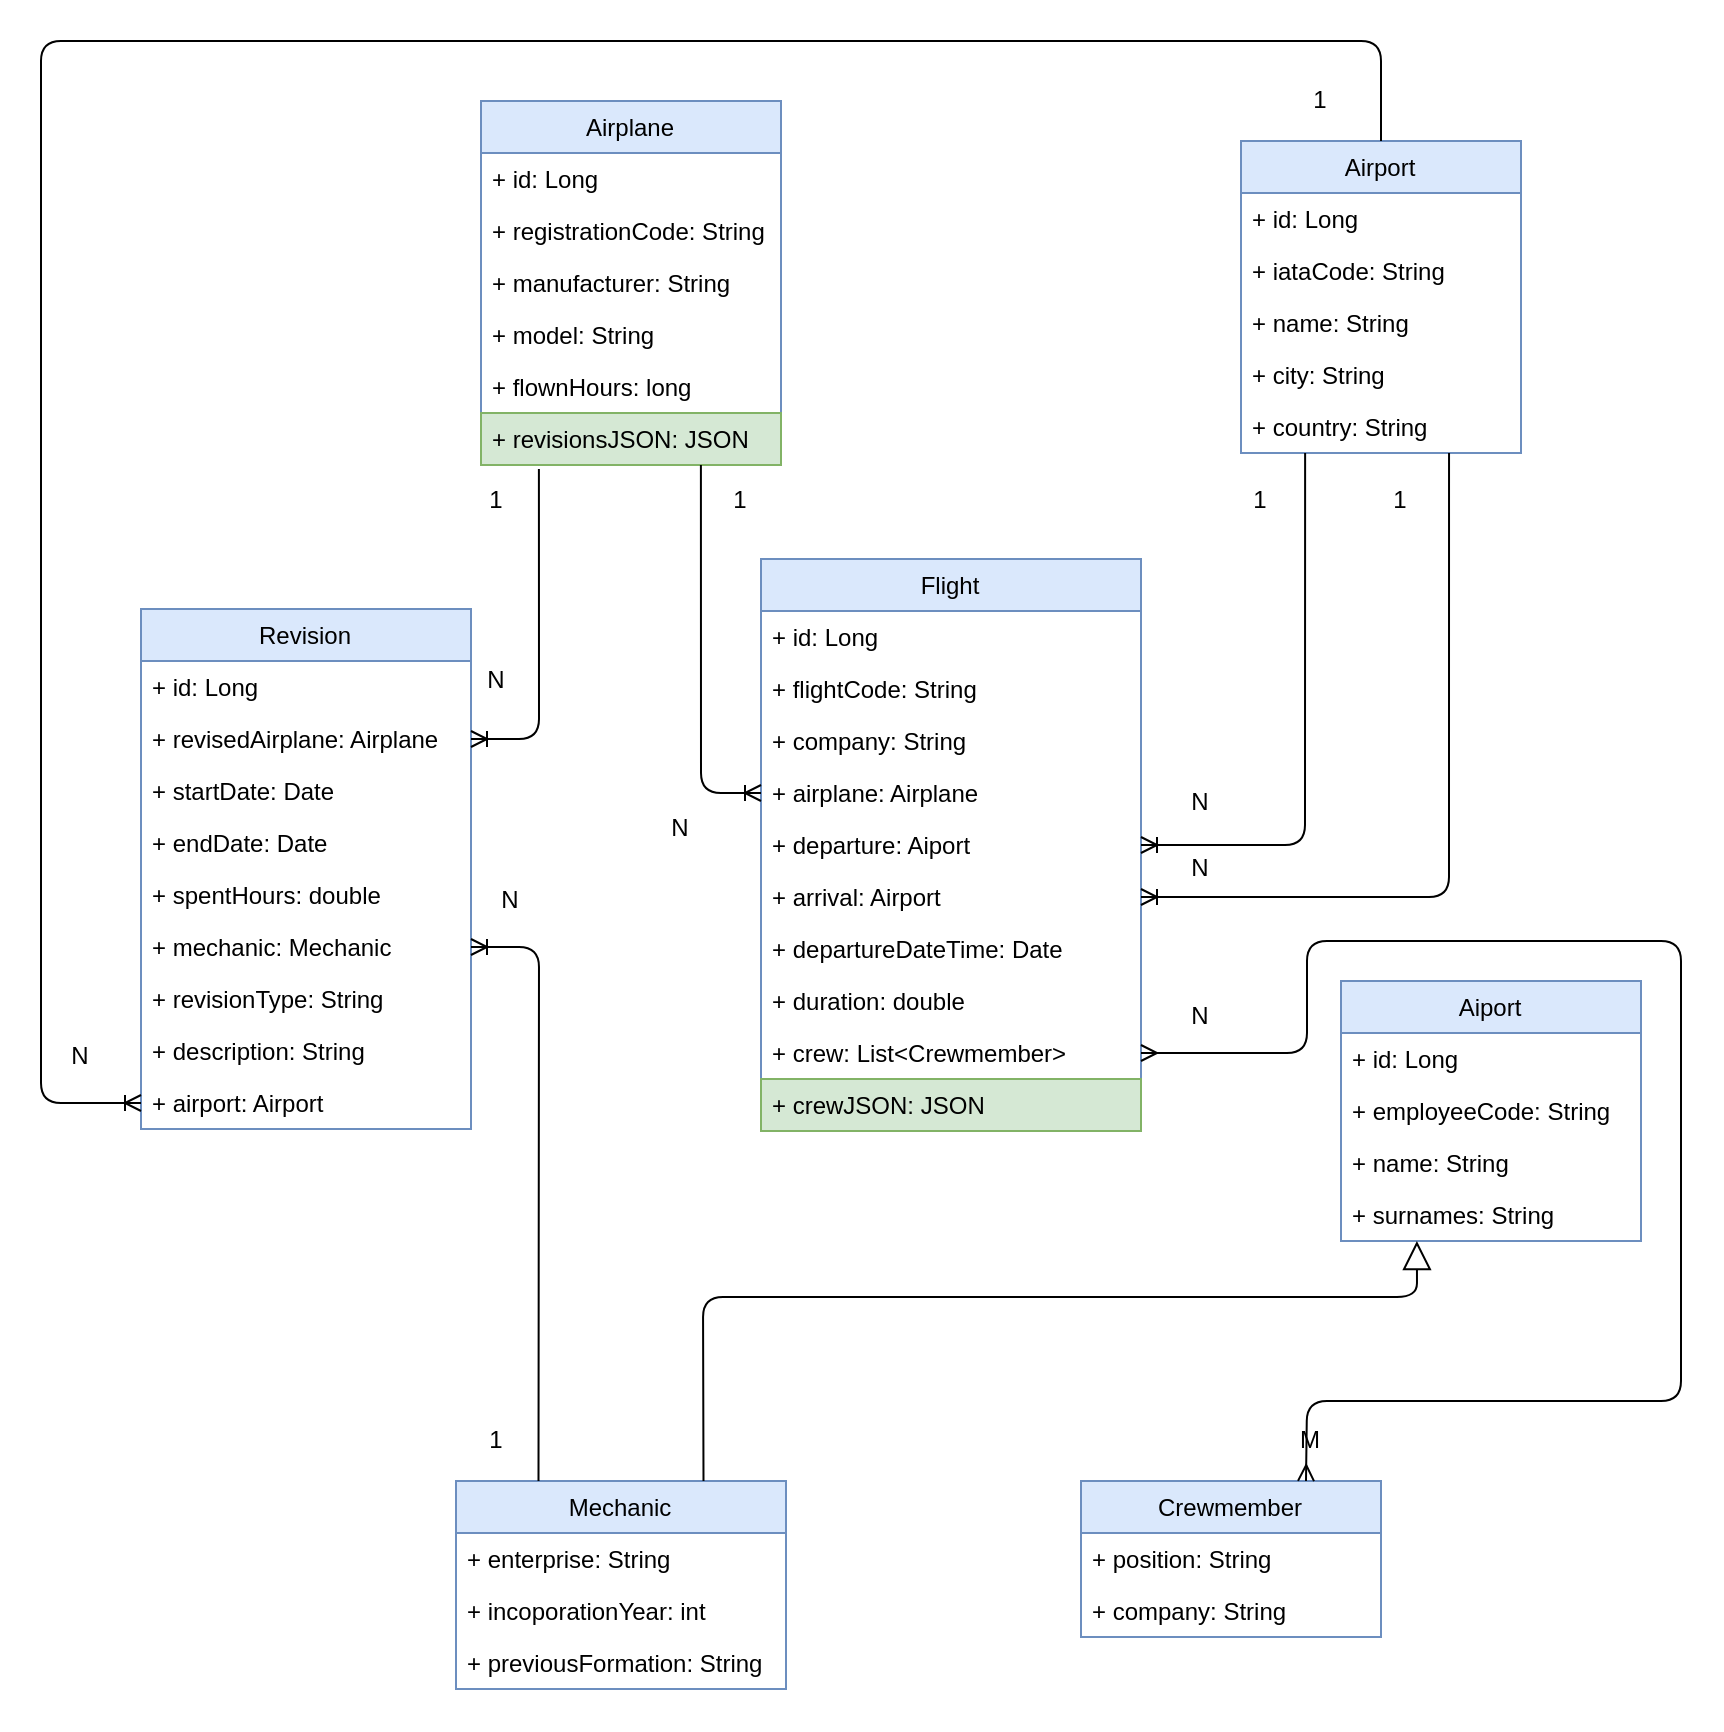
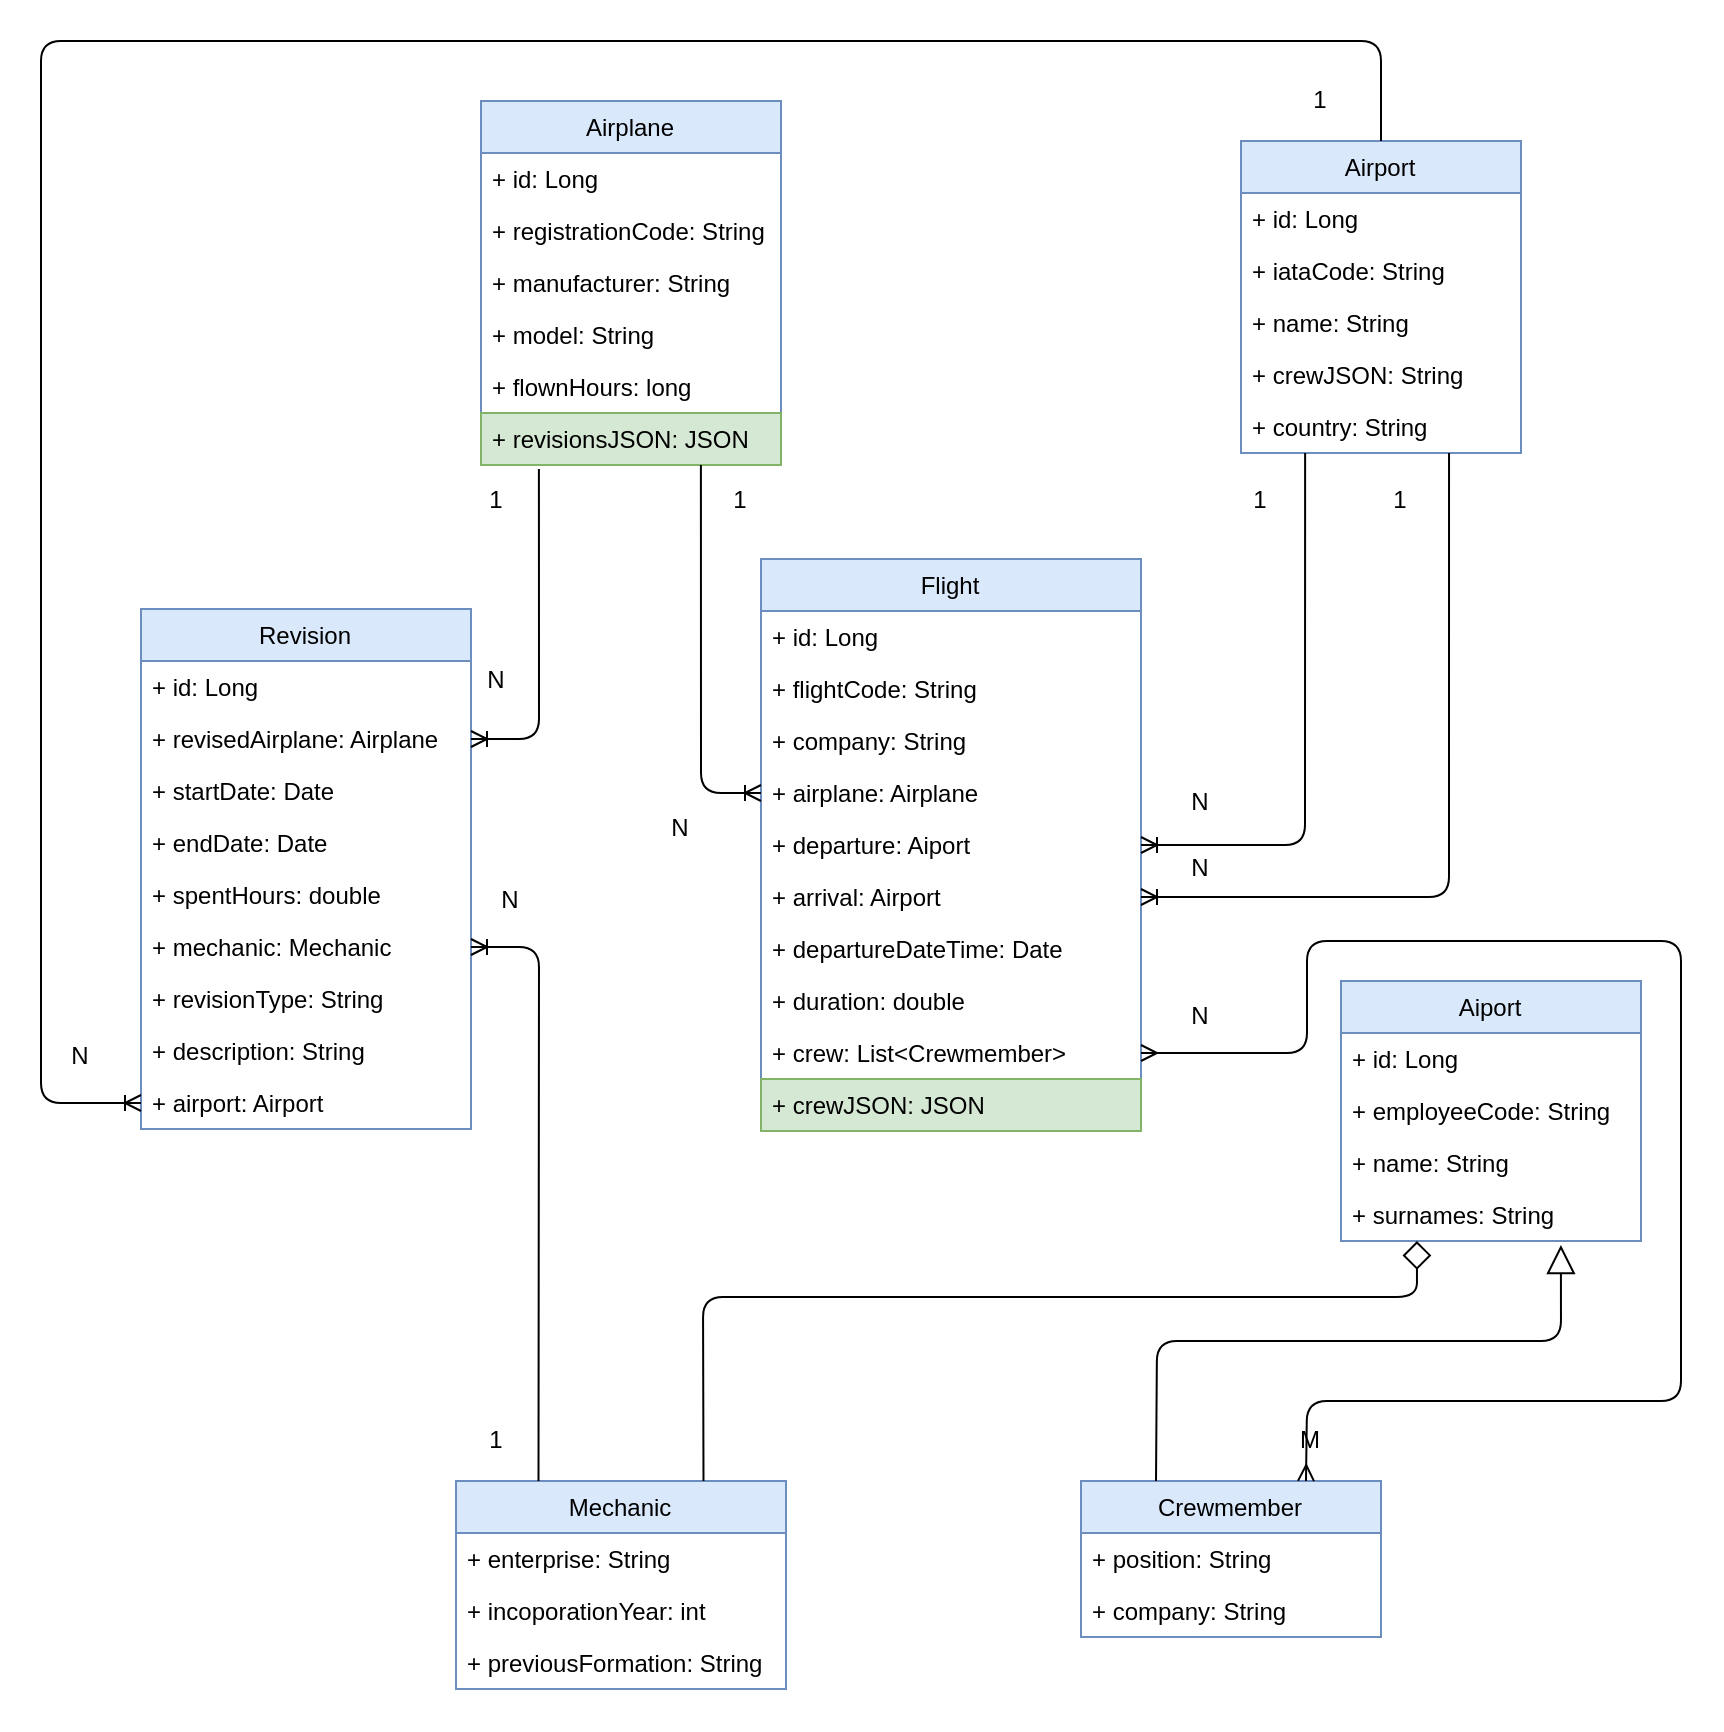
- <mxCell id="13" value="+ city: String" style="text;strokeColor=none;fillColor=none;align=left;verticalAlign=top;spacingLeft=4;spacingRight=4;overflow=hidden;rotatable=0;points=[[0,0.5],[1,0.5]];portConstraint=eastwest;" vertex="1" parent="9"><mxGeometry y="104" width="140" height="26" as="geometry" /></mxCell>
+ <mxCell id="13" value="+ crewJSON: String" style="text;strokeColor=none;fillColor=none;align=left;verticalAlign=top;spacingLeft=4;spacingRight=4;overflow=hidden;rotatable=0;points=[[0,0.5],[1,0.5]];portConstraint=eastwest;" vertex="1" parent="9"><mxGeometry y="104" width="140" height="26" as="geometry" /></mxCell>
- <mxCell id="63" value="" style="endArrow=block;endFill=0;endSize=12;html=1;entryX=0.253;entryY=1;entryDx=0;entryDy=0;entryPerimeter=0;exitX=0.75;exitY=0;exitDx=0;exitDy=0;" edge="1" parent="1" source="29" target="47"><mxGeometry width="160" relative="1" as="geometry"><mxPoint x="340" y="718" as="sourcePoint" /><mxPoint x="542.45" y="600.002" as="targetPoint" /><Array as="points"><mxPoint x="351" y="648" /><mxPoint x="708" y="648" /></Array></mxGeometry></mxCell>
+ <mxCell id="63" value="" style="endArrow=diamond;endFill=0;endSize=12;html=1;entryX=0.253;entryY=1;entryDx=0;entryDy=0;entryPerimeter=0;exitX=0.75;exitY=0;exitDx=0;exitDy=0;" edge="1" parent="1" source="29" target="47"><mxGeometry width="160" relative="1" as="geometry"><mxPoint x="340" y="718" as="sourcePoint" /><mxPoint x="542.45" y="600.002" as="targetPoint" /><Array as="points"><mxPoint x="351" y="648" /><mxPoint x="708" y="648" /></Array></mxGeometry></mxCell>
+ <mxCell id="48" value="" style="endArrow=block;endFill=0;endSize=12;html=1;entryX=0.733;entryY=1.077;entryDx=0;entryDy=0;entryPerimeter=0;exitX=0.25;exitY=0;exitDx=0;exitDy=0;" edge="1" parent="1" source="15" target="47"><mxGeometry width="160" relative="1" as="geometry"><mxPoint x="212.5" y="700" as="sourcePoint" /><mxPoint x="753.05" y="570.002" as="targetPoint" /><Array as="points"><mxPoint x="578" y="670" /><mxPoint x="780" y="670" /></Array></mxGeometry></mxCell>
